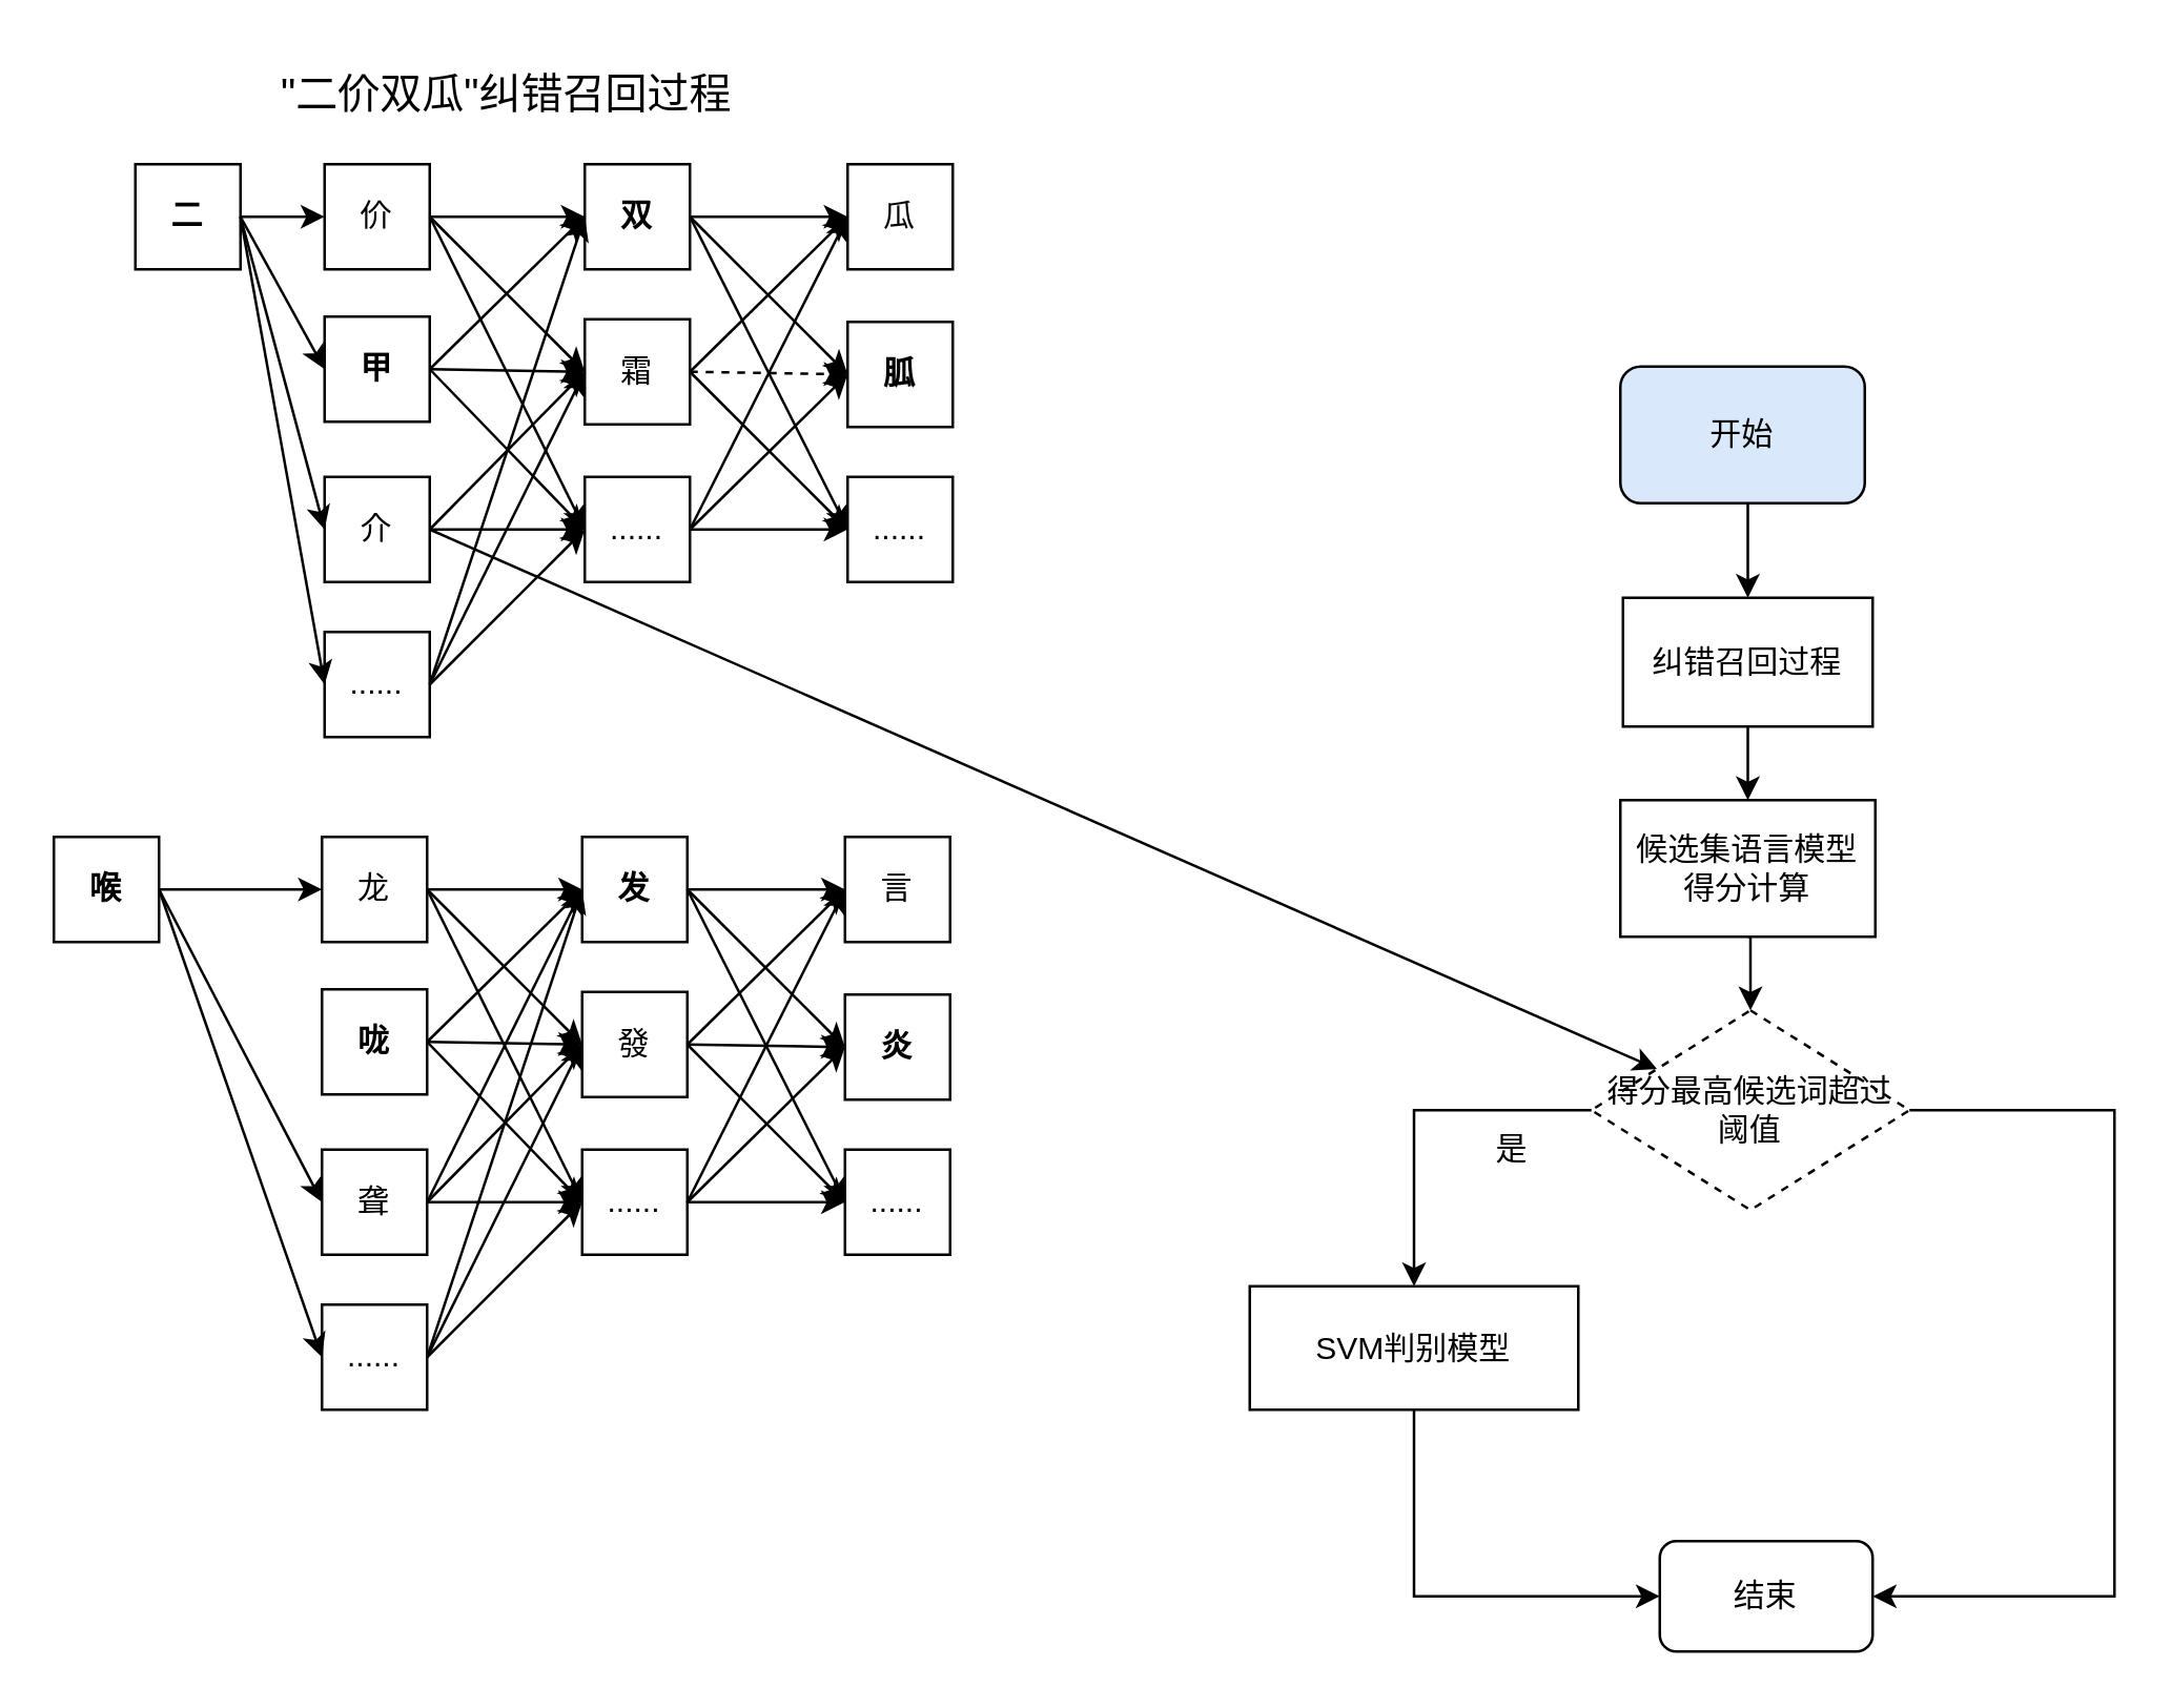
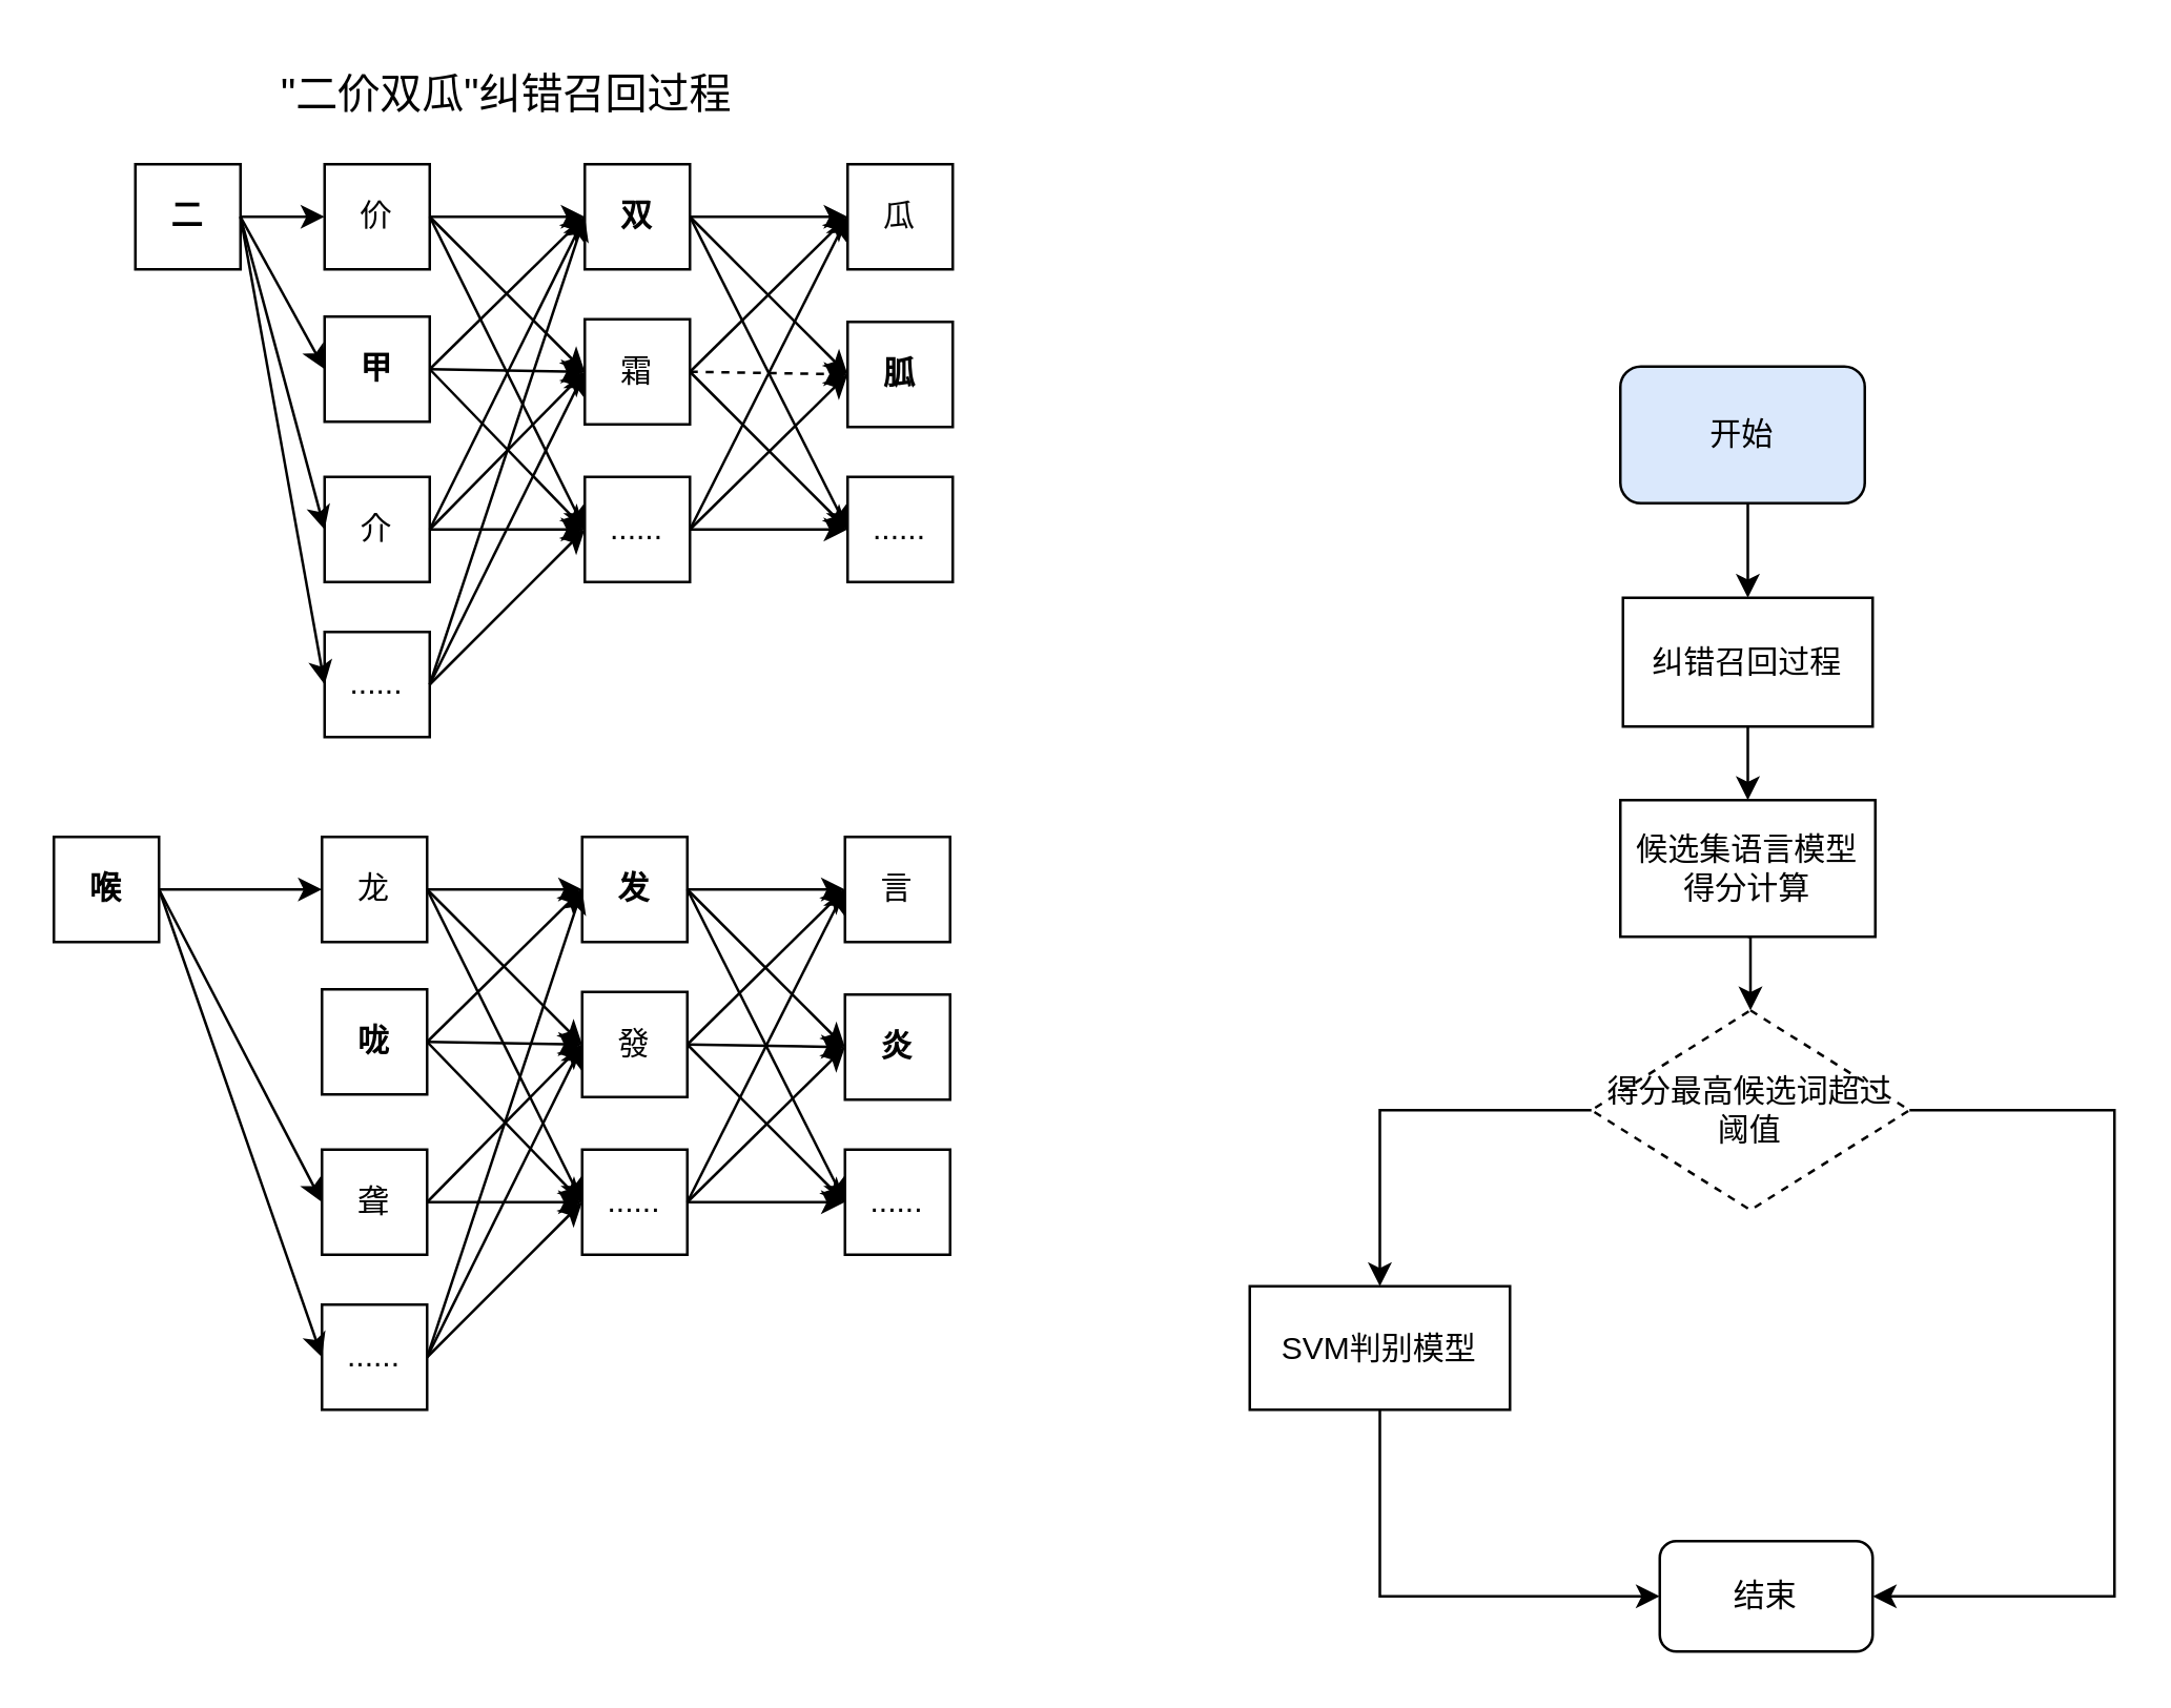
- <mxCell id="20" style="rounded=0;orthogonalLoop=1;jettySize=auto;html=1;exitX=1;exitY=0.5;exitDx=0;exitDy=0;" edge="1" parent="1" source="23" target="84"><mxGeometry relative="1" as="geometry" /></mxCell>
+ <mxCell id="20" style="rounded=0;orthogonalLoop=1;jettySize=auto;html=1;exitX=1;exitY=0.5;exitDx=0;exitDy=0;entryX=0;entryY=0.5;entryDx=0;entryDy=0;" edge="1" parent="1" source="23" target="14"><mxGeometry relative="1" as="geometry" /></mxCell>
- <mxCell id="56" style="rounded=0;orthogonalLoop=1;jettySize=auto;html=1;exitX=1;exitY=0.5;exitDx=0;exitDy=0;entryX=0;entryY=0.5;entryDx=0;entryDy=0;" edge="1" parent="1" source="59" target="50"><mxGeometry relative="1" as="geometry" /></mxCell>
- <mxCell id="86" value="是" style="text;html=1;align=center;verticalAlign=middle;whiteSpace=wrap;rounded=0;" vertex="1" parent="1"><mxGeometry x="545" y="422" width="60" height="30" as="geometry" /></mxCell>
- <mxCell id="81" value="SVM判别模型" style="rounded=0;whiteSpace=wrap;html=1;" vertex="1" parent="1"><mxGeometry x="475" y="489" width="125" height="47" as="geometry" /></mxCell>
+ <mxCell id="81" value="SVM判别模型" style="rounded=0;whiteSpace=wrap;html=1;" vertex="1" parent="1"><mxGeometry x="475" y="489" width="99" height="47" as="geometry" /></mxCell>
